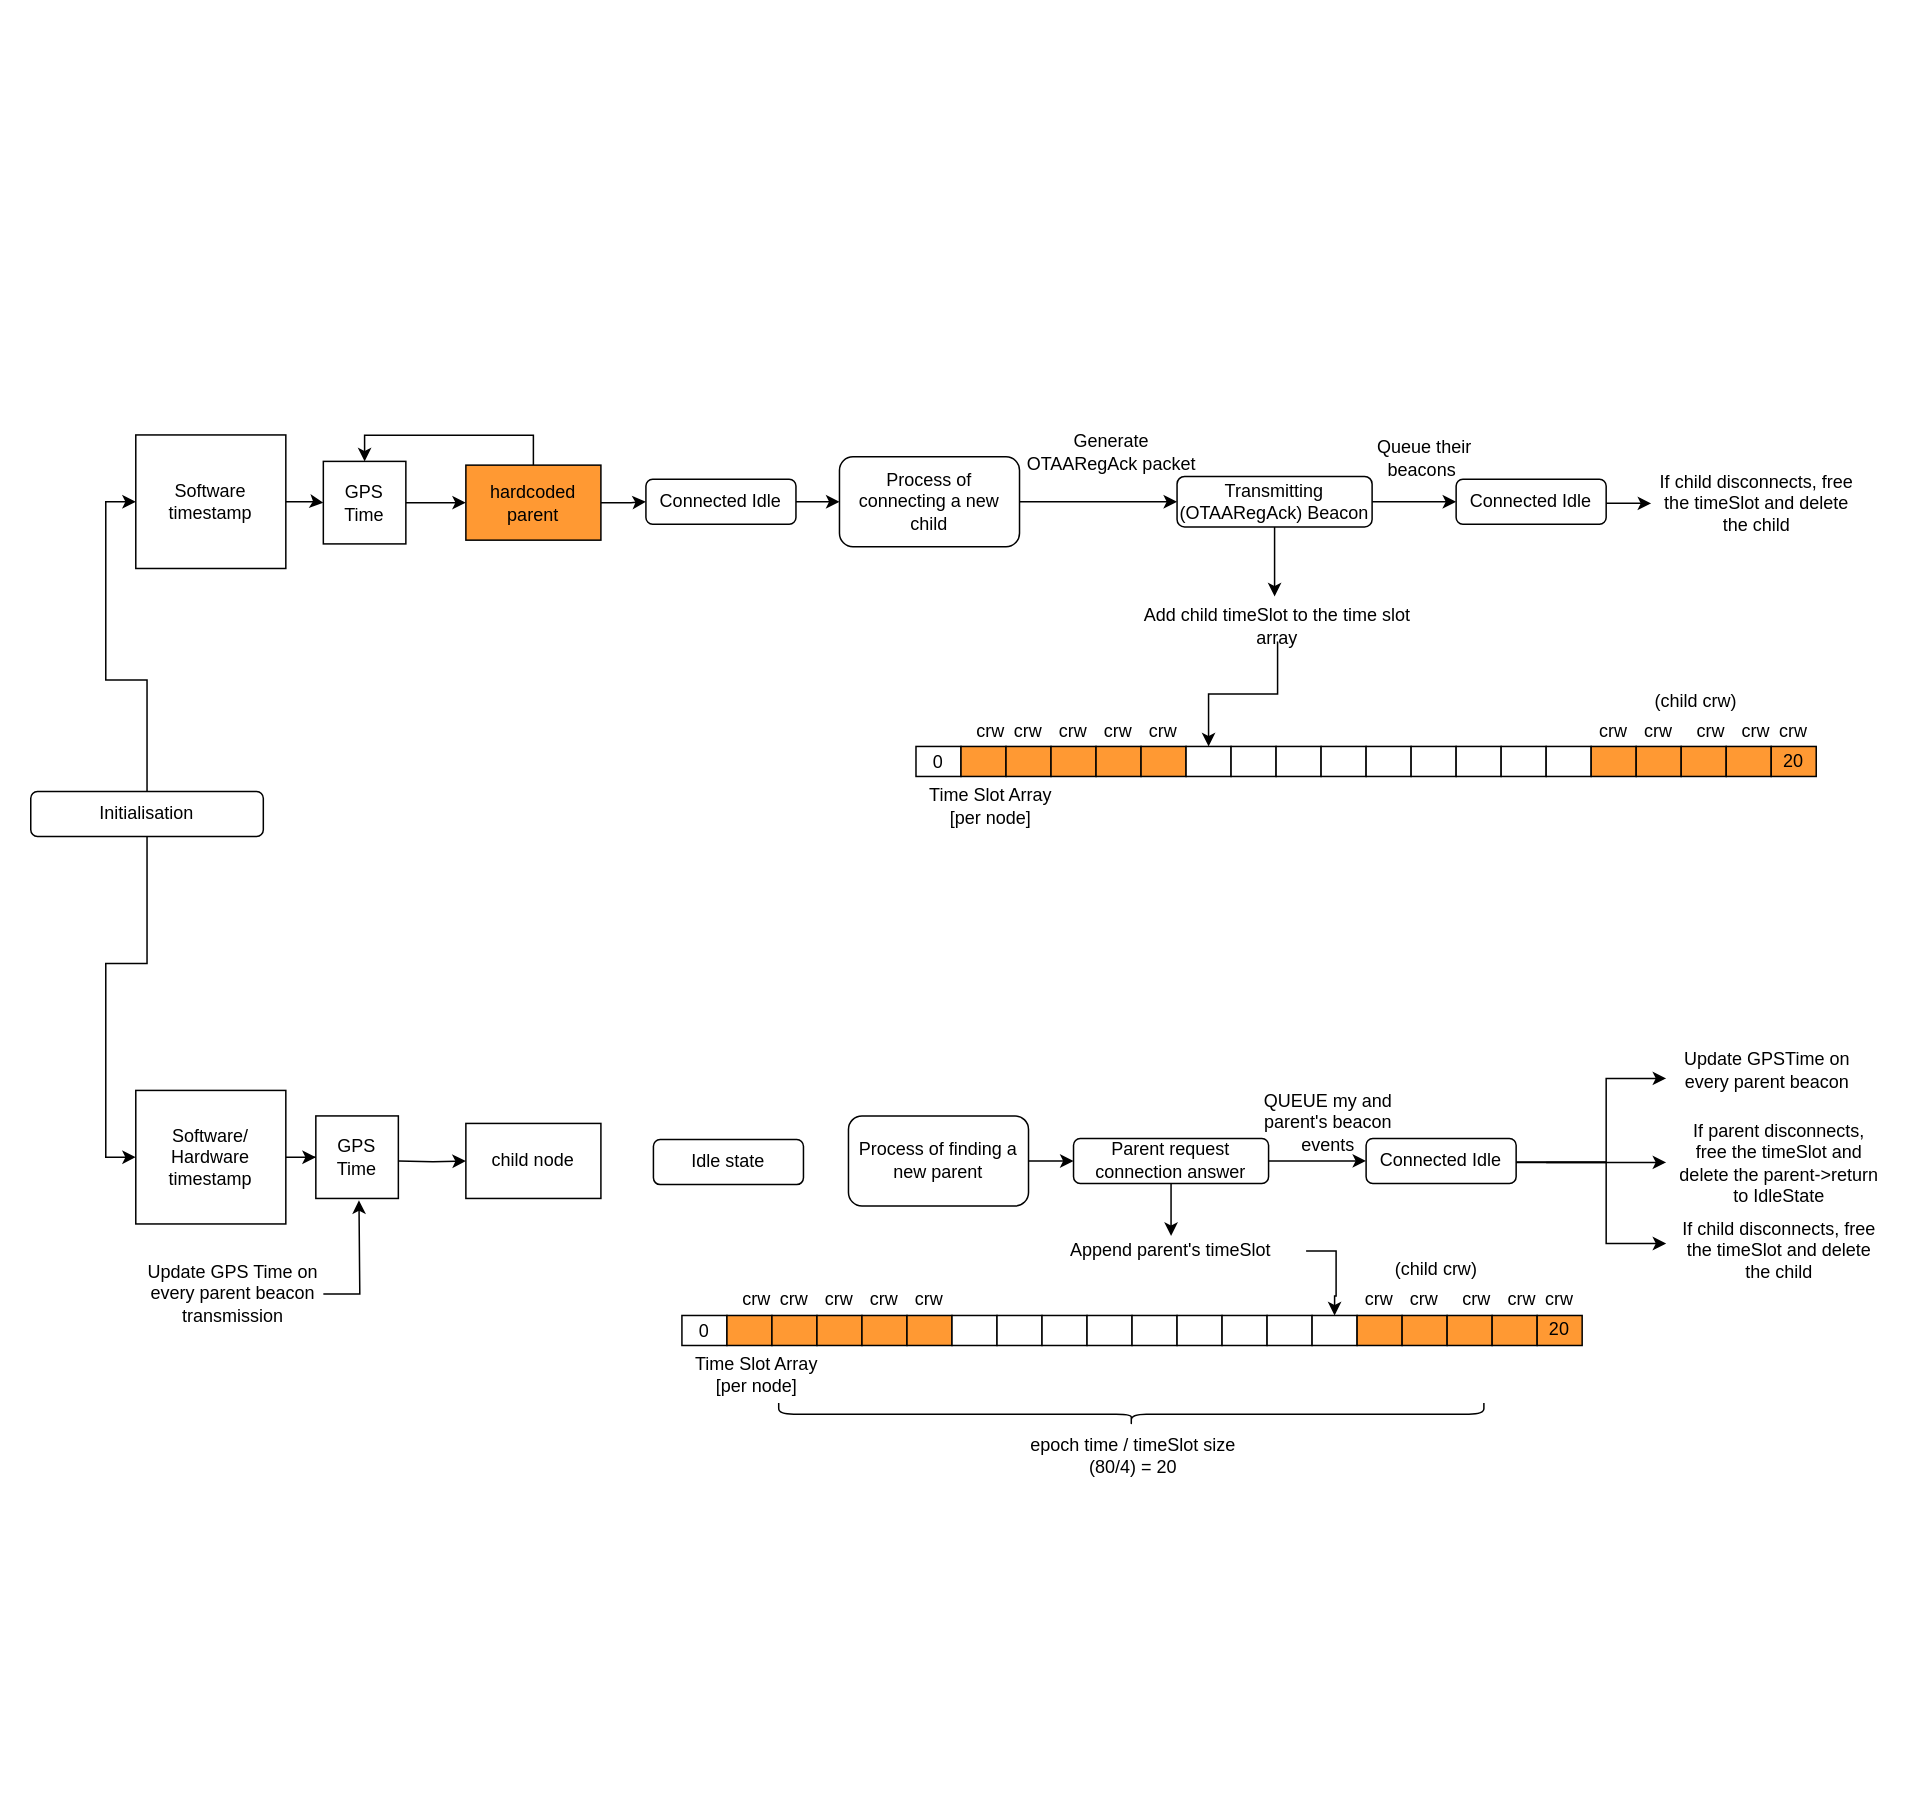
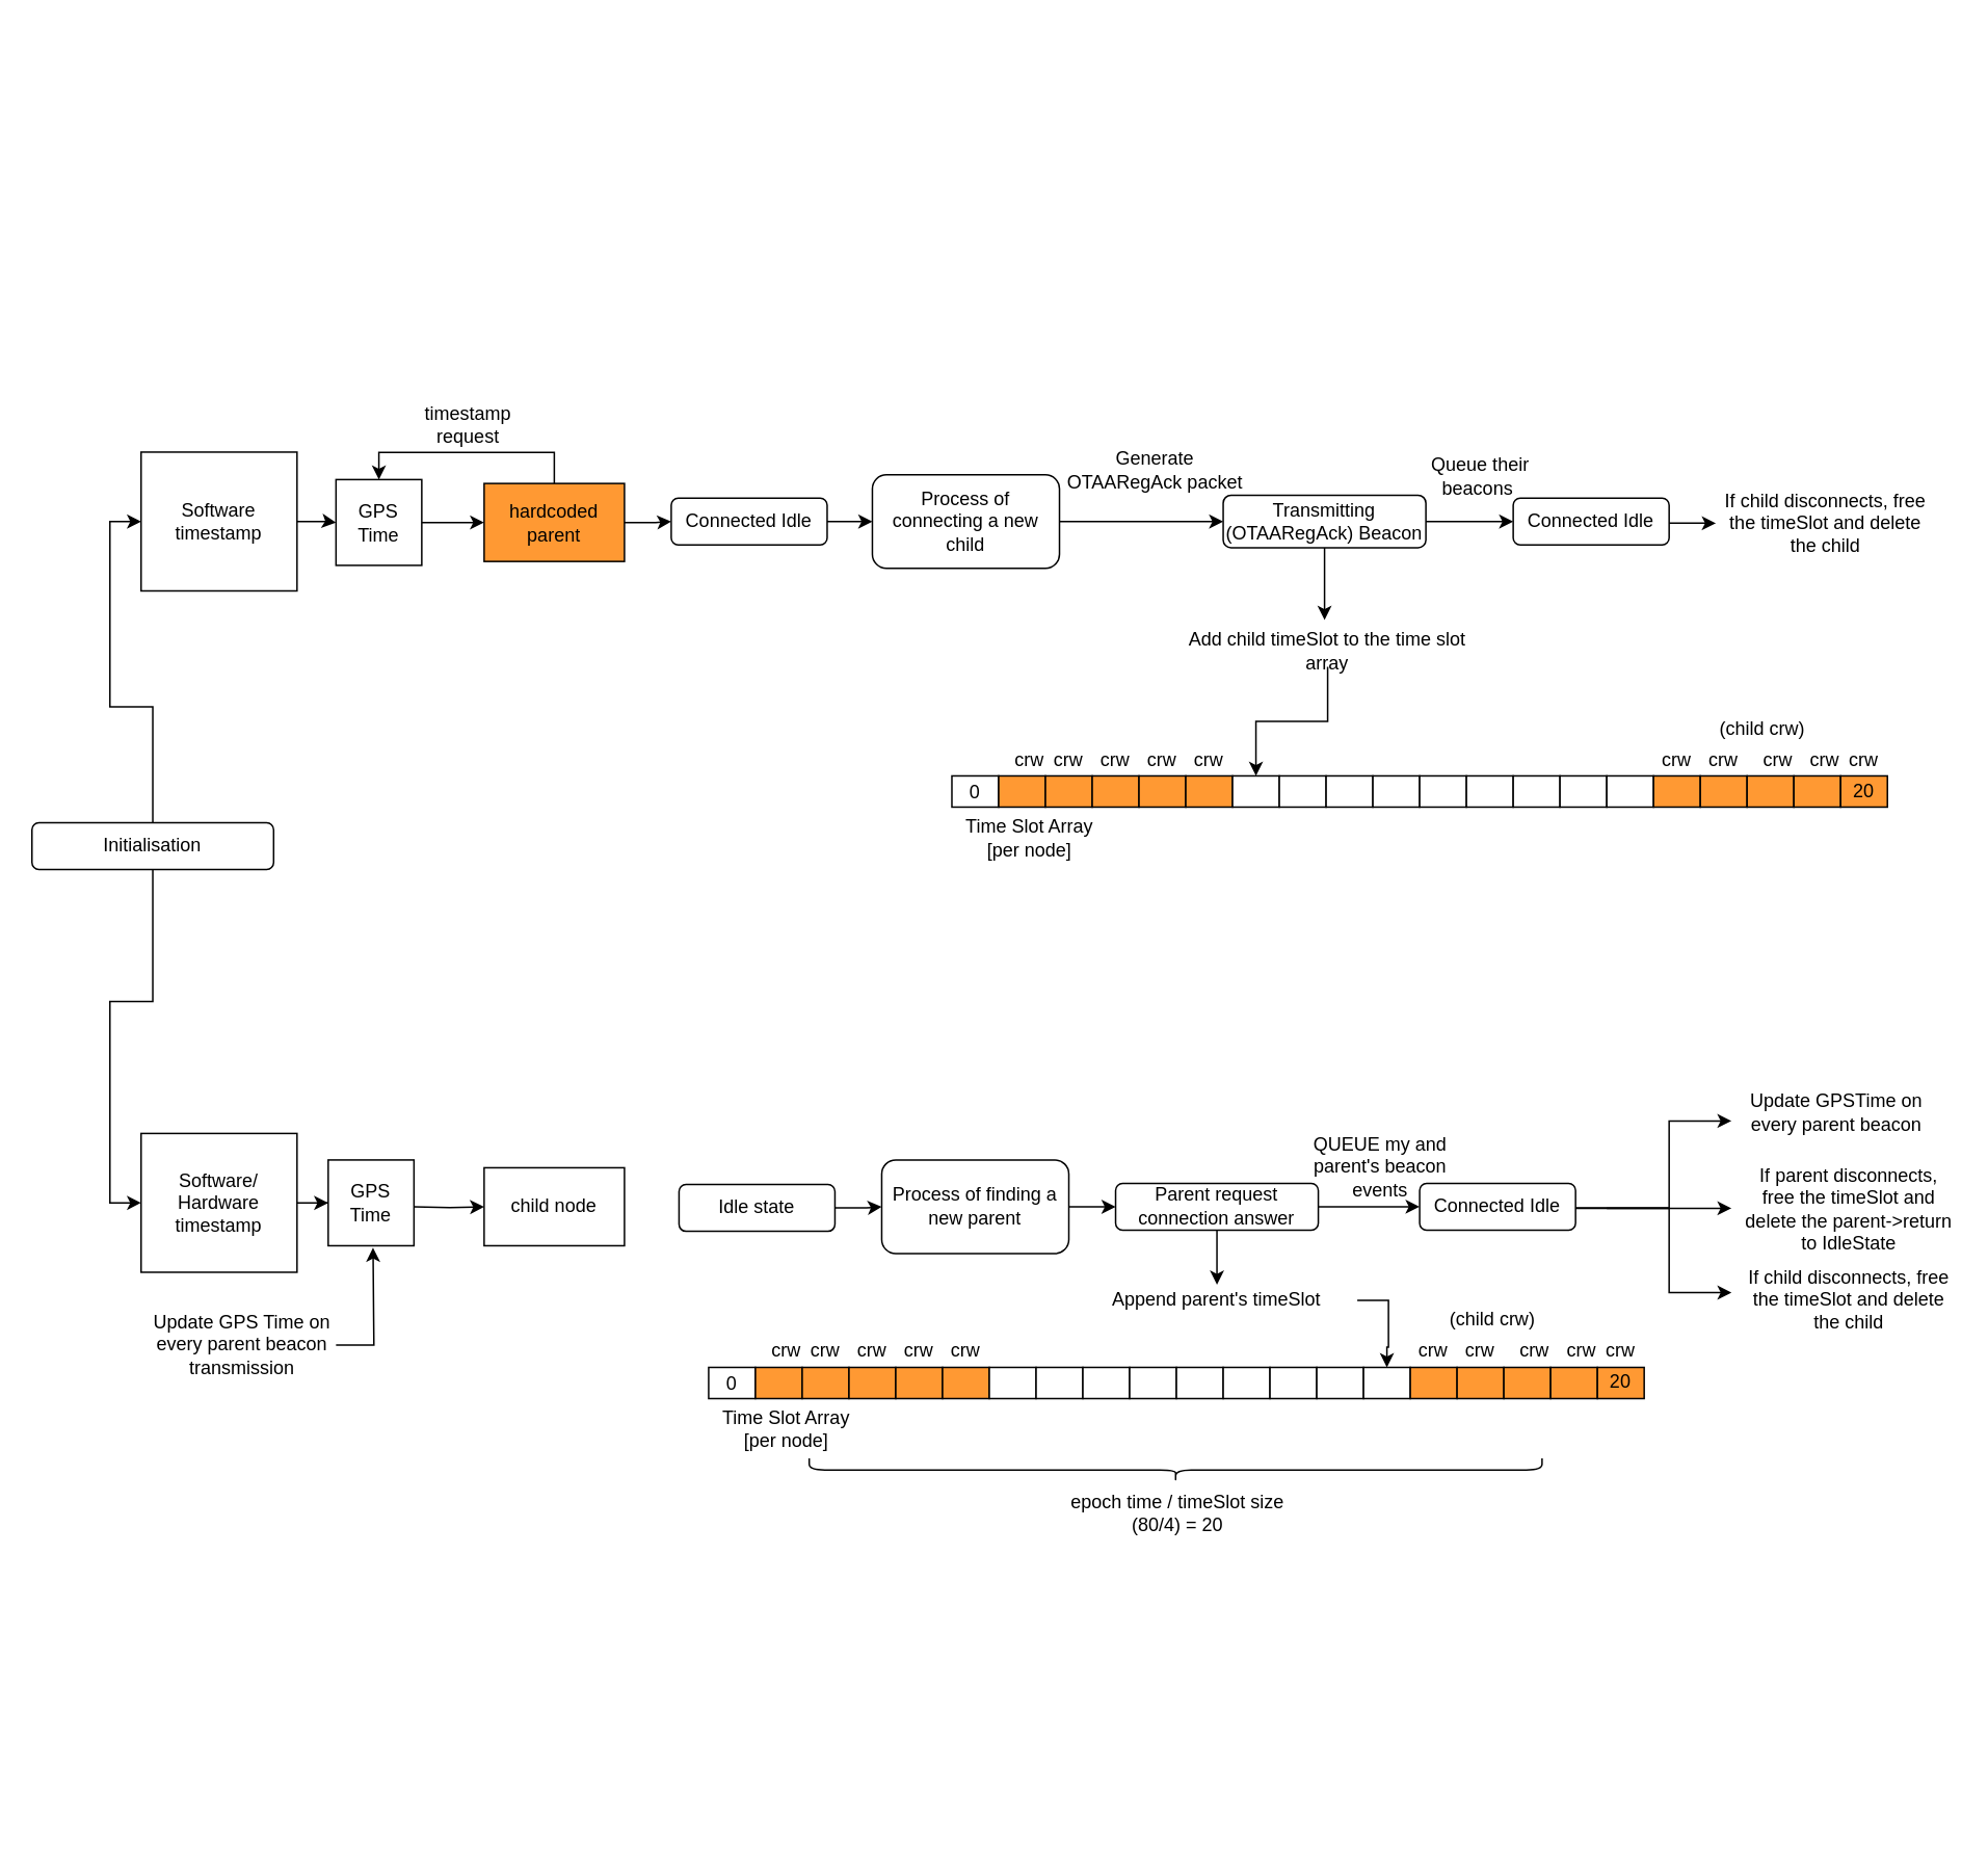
+ <mxCell id="20" value="timestamp request" style="text;html=1;strokeColor=none;fillColor=none;align=center;verticalAlign=middle;whiteSpace=wrap;rounded=0;" parent="1" vertex="1"><mxGeometry x="270" y="257" width="60" height="30" as="geometry" /></mxCell>
+ <mxCell id="7" value="" style="edgeStyle=orthogonalEdgeStyle;rounded=0;orthogonalLoop=1;jettySize=auto;html=1;" edge="1" parent="1" source="8" target="115"><mxGeometry relative="1" as="geometry" /></mxCell>
